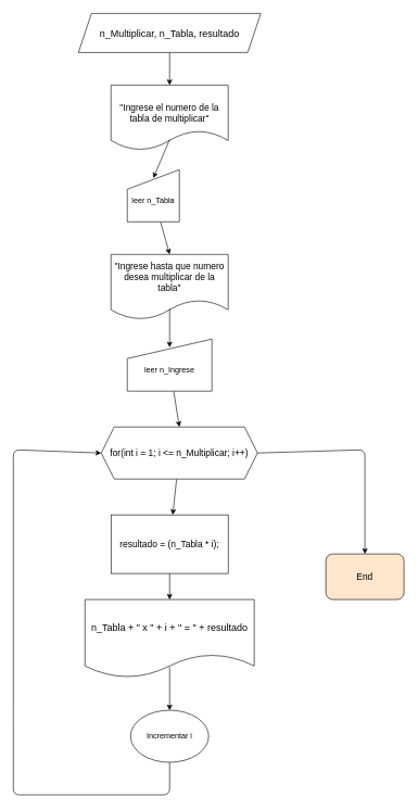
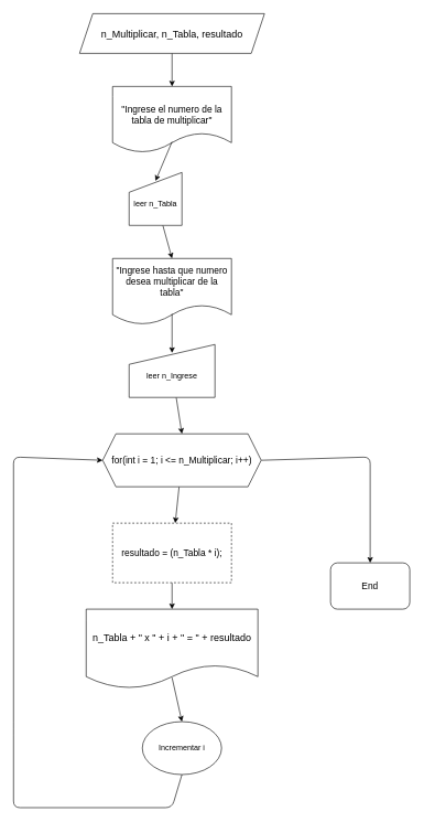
- <mxCell id="16" value="resultado = (n_Tabla * i);" style="whiteSpace=wrap;html=1;fontSize=14;" vertex="1" parent="1"><mxGeometry x="170" y="790" width="180" height="90" as="geometry" /></mxCell>
+ <mxCell id="16" value="resultado = (n_Tabla * i);" style="whiteSpace=wrap;html=1;fontSize=14;dashed=1;" vertex="1" parent="1"><mxGeometry x="170" y="790" width="180" height="90" as="geometry" /></mxCell>
- <mxCell id="21" value="End" style="rounded=1;whiteSpace=wrap;html=1;fontSize=14;fillColor=#ffe6cc;" vertex="1" parent="1"><mxGeometry x="500" y="850" width="120" height="70" as="geometry" /></mxCell>
+ <mxCell id="21" value="End" style="rounded=1;whiteSpace=wrap;html=1;fontSize=14;" vertex="1" parent="1"><mxGeometry x="500" y="850" width="120" height="70" as="geometry" /></mxCell>
- <mxCell id="19" value="Incrementar i" style="ellipse;whiteSpace=wrap;html=1;" vertex="1" parent="1"><mxGeometry x="200" y="1090" width="120" height="80" as="geometry" /></mxCell>
+ <mxCell id="19" value="Incrementar i" style="ellipse;whiteSpace=wrap;html=1;" vertex="1" parent="1"><mxGeometry x="215" y="1090" width="120" height="80" as="geometry" /></mxCell>
